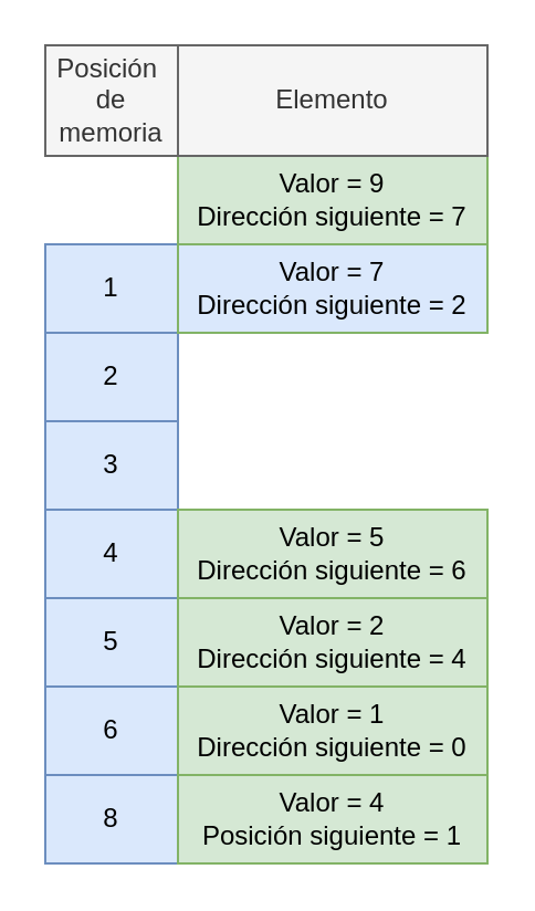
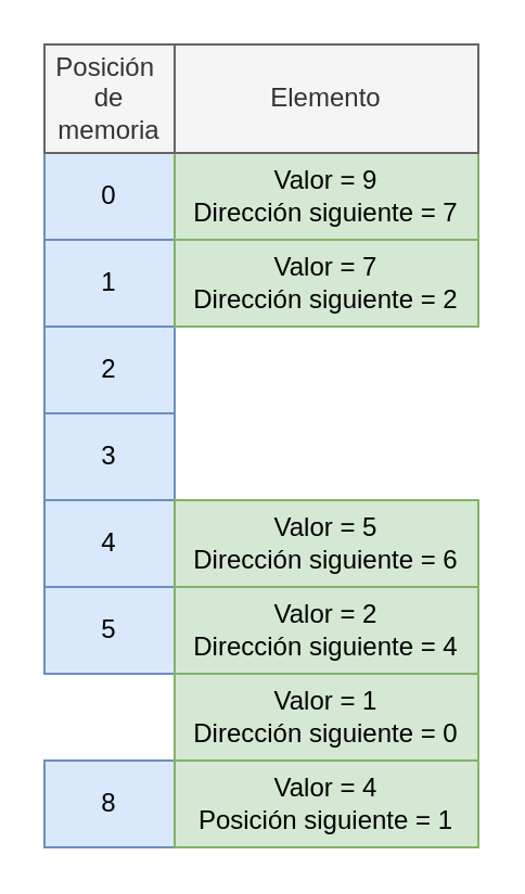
+ <mxCell id="2" value="0" style="rounded=0;whiteSpace=wrap;html=1;fillColor=#dae8fc;strokeColor=#6c8ebf;" vertex="1" parent="1"><mxGeometry x="20" y="70" width="60" height="40" as="geometry" /></mxCell>
- <mxCell id="16" value="&lt;div&gt;Valor = 7&lt;br&gt;&lt;/div&gt;&lt;div&gt;Dirección siguiente = 2&lt;/div&gt;" style="rounded=0;whiteSpace=wrap;html=1;fillColor=#dae8fc;strokeColor=#82b366;" vertex="1" parent="1"><mxGeometry x="80" y="110" width="140" height="40" as="geometry" /></mxCell>
+ <mxCell id="16" value="&lt;div&gt;Valor = 7&lt;br&gt;&lt;/div&gt;&lt;div&gt;Dirección siguiente = 2&lt;/div&gt;" style="rounded=0;whiteSpace=wrap;html=1;fillColor=#d5e8d4;strokeColor=#82b366;" vertex="1" parent="1"><mxGeometry x="80" y="110" width="140" height="40" as="geometry" /></mxCell>
- <mxCell id="8" value="6" style="rounded=0;whiteSpace=wrap;html=1;fillColor=#dae8fc;strokeColor=#6c8ebf;" vertex="1" parent="1"><mxGeometry x="20" y="310" width="60" height="40" as="geometry" /></mxCell>
